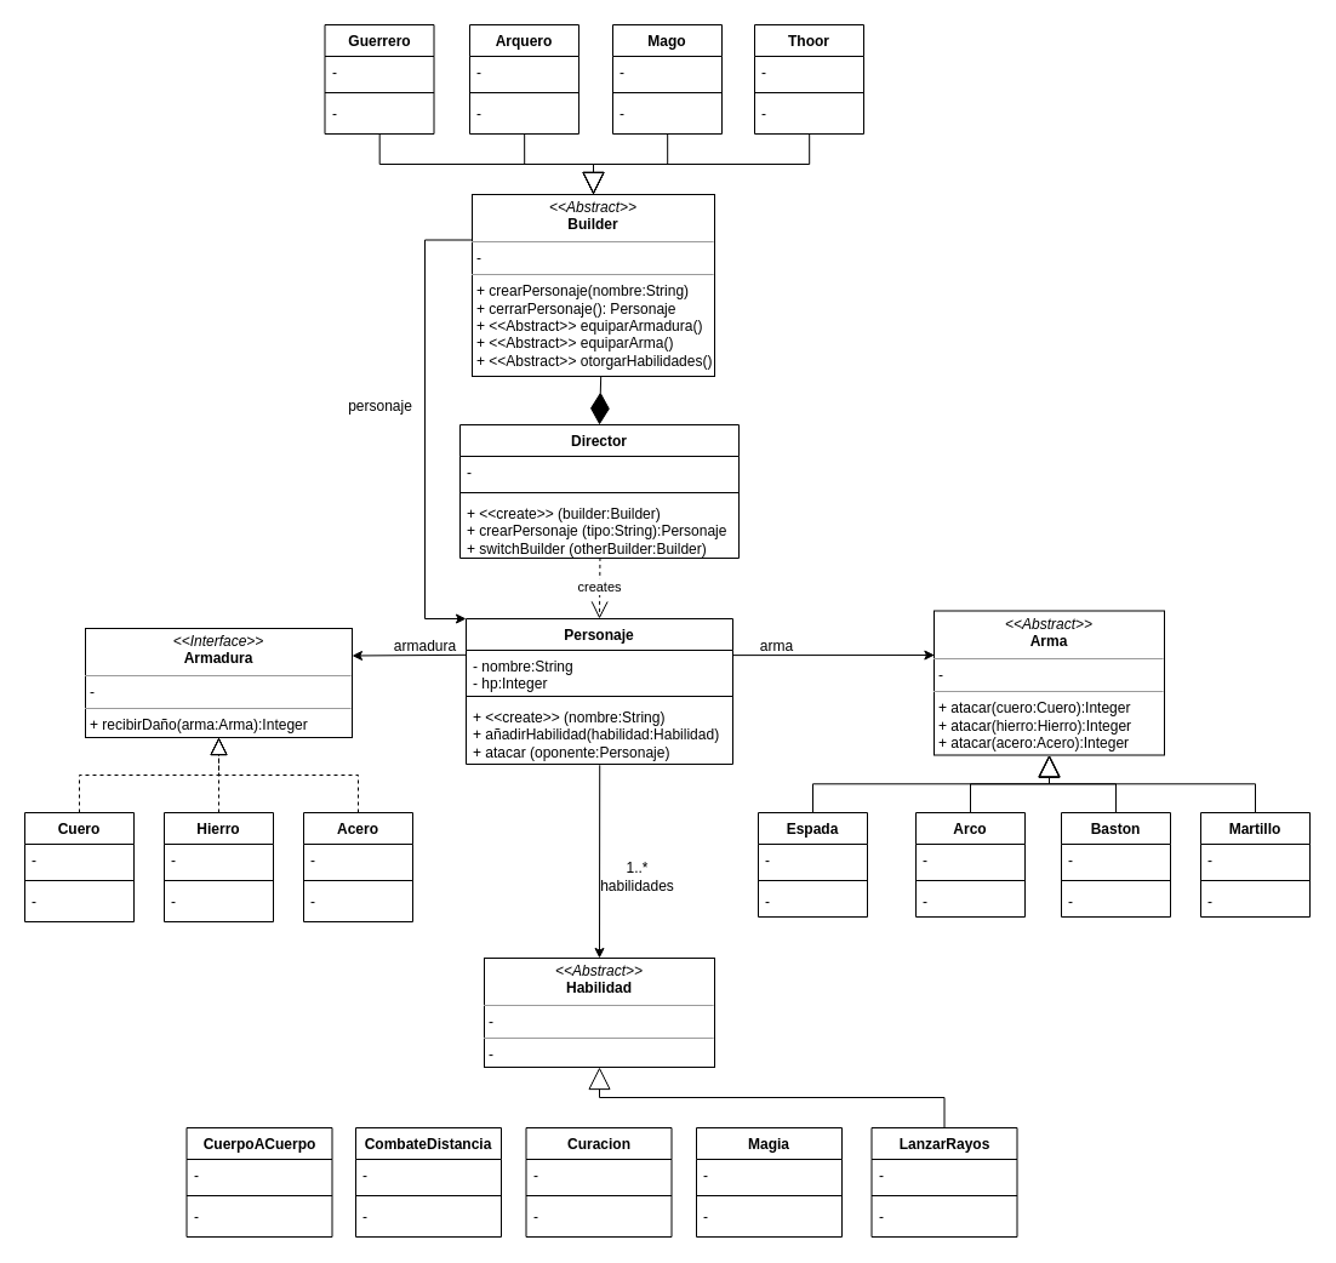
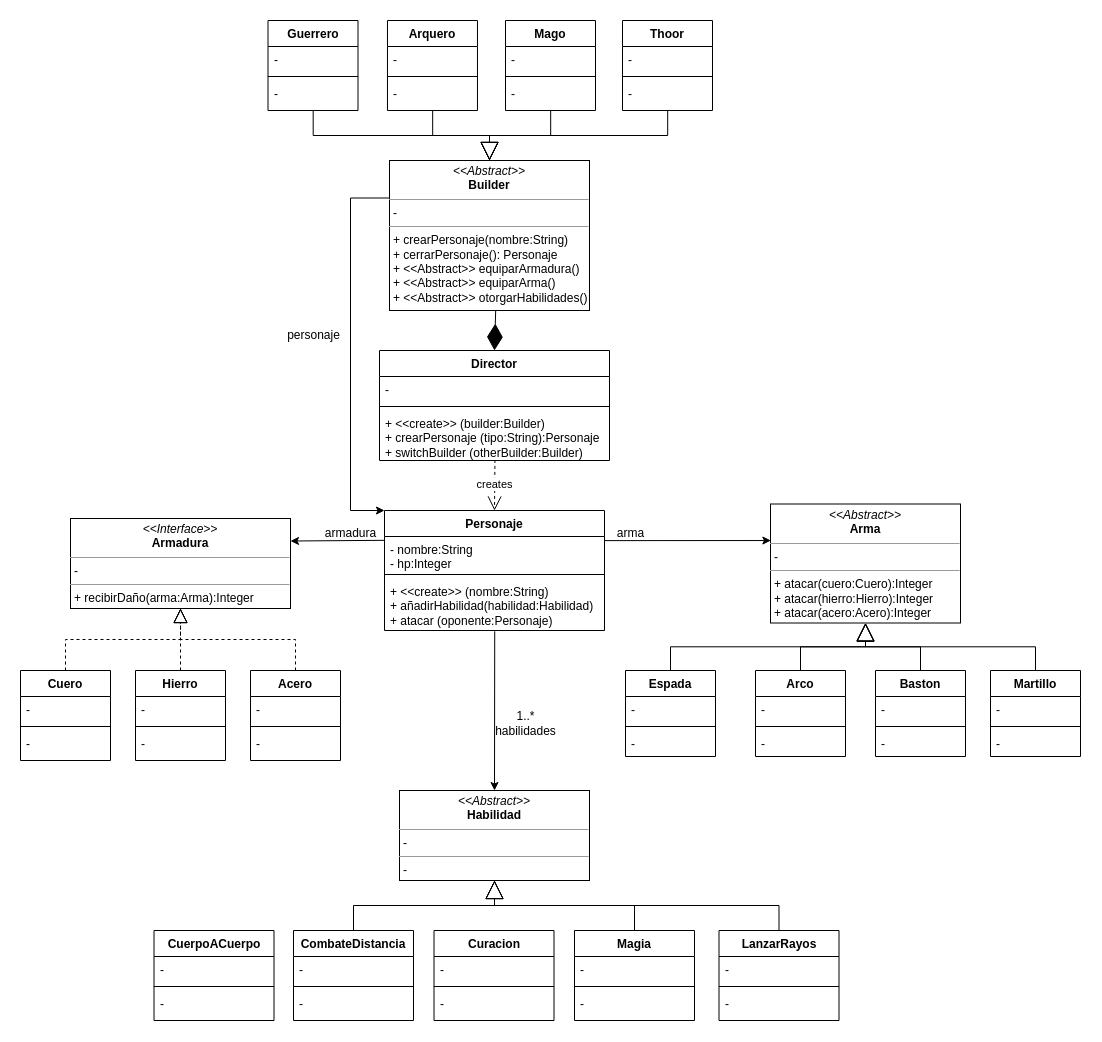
- <mxCell id="69" value="arma" style="text;html=1;align=center;verticalAlign=middle;resizable=0;points=[];autosize=1;strokeColor=none;fillColor=none;" parent="1" vertex="1"><mxGeometry x="615" y="518" width="50" height="30" as="geometry" /></mxCell>
+ <mxCell id="69" value="arma" style="text;html=1;align=center;verticalAlign=middle;resizable=0;points=[];autosize=1;strokeColor=none;fillColor=none;" parent="1" vertex="1"><mxGeometry x="605" y="518" width="50" height="30" as="geometry" /></mxCell>
+ <mxCell id="55" value="" style="endArrow=block;endSize=16;endFill=0;html=1;rounded=0;exitX=0.5;exitY=0;exitDx=0;exitDy=0;entryX=0.5;entryY=1;entryDx=0;entryDy=0;edgeStyle=orthogonalEdgeStyle;" parent="1" source="43" target="38" edge="1"><mxGeometry width="160" relative="1" as="geometry"><mxPoint x="295" y="940" as="sourcePoint" /><mxPoint x="505" y="890" as="targetPoint" /></mxGeometry></mxCell>
+ <mxCell id="56" value="" style="endArrow=block;endSize=16;endFill=0;html=1;rounded=0;exitX=0.5;exitY=0;exitDx=0;exitDy=0;entryX=0.5;entryY=1;entryDx=0;entryDy=0;edgeStyle=orthogonalEdgeStyle;" parent="1" source="51" target="38" edge="1"><mxGeometry width="160" relative="1" as="geometry"><mxPoint x="315" y="960" as="sourcePoint" /><mxPoint x="525" y="910" as="targetPoint" /></mxGeometry></mxCell>
